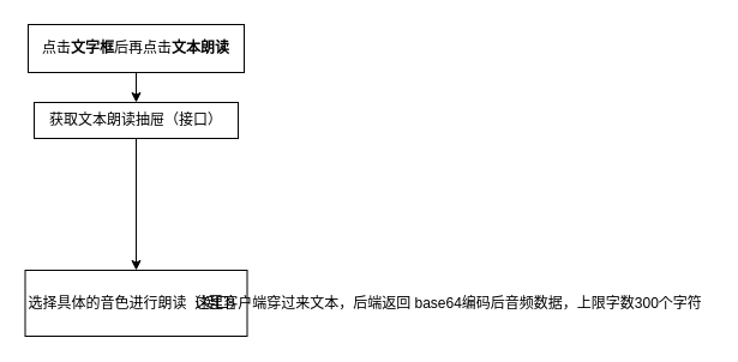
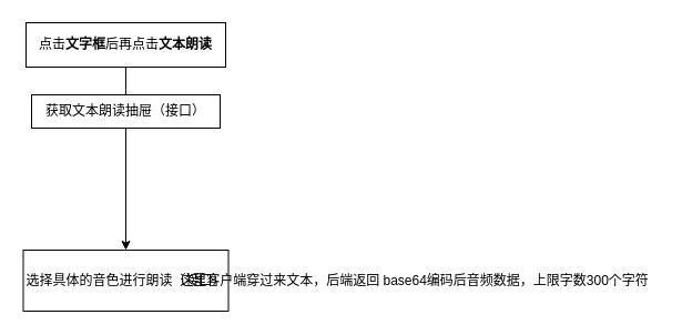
- <mxCell id="2" value="" style="edgeStyle=orthogonalEdgeStyle;rounded=0;orthogonalLoop=1;jettySize=auto;html=1;fontColor=default;" edge="1" parent="1" source="3" target="5"><mxGeometry relative="1" as="geometry" /></mxCell>
+ <mxCell id="2" value="" style="edgeStyle=orthogonalEdgeStyle;rounded=0;orthogonalLoop=1;jettySize=auto;html=1;fontColor=default;endArrow=none;" edge="1" parent="1" source="3" target="5"><mxGeometry relative="1" as="geometry" /></mxCell>
